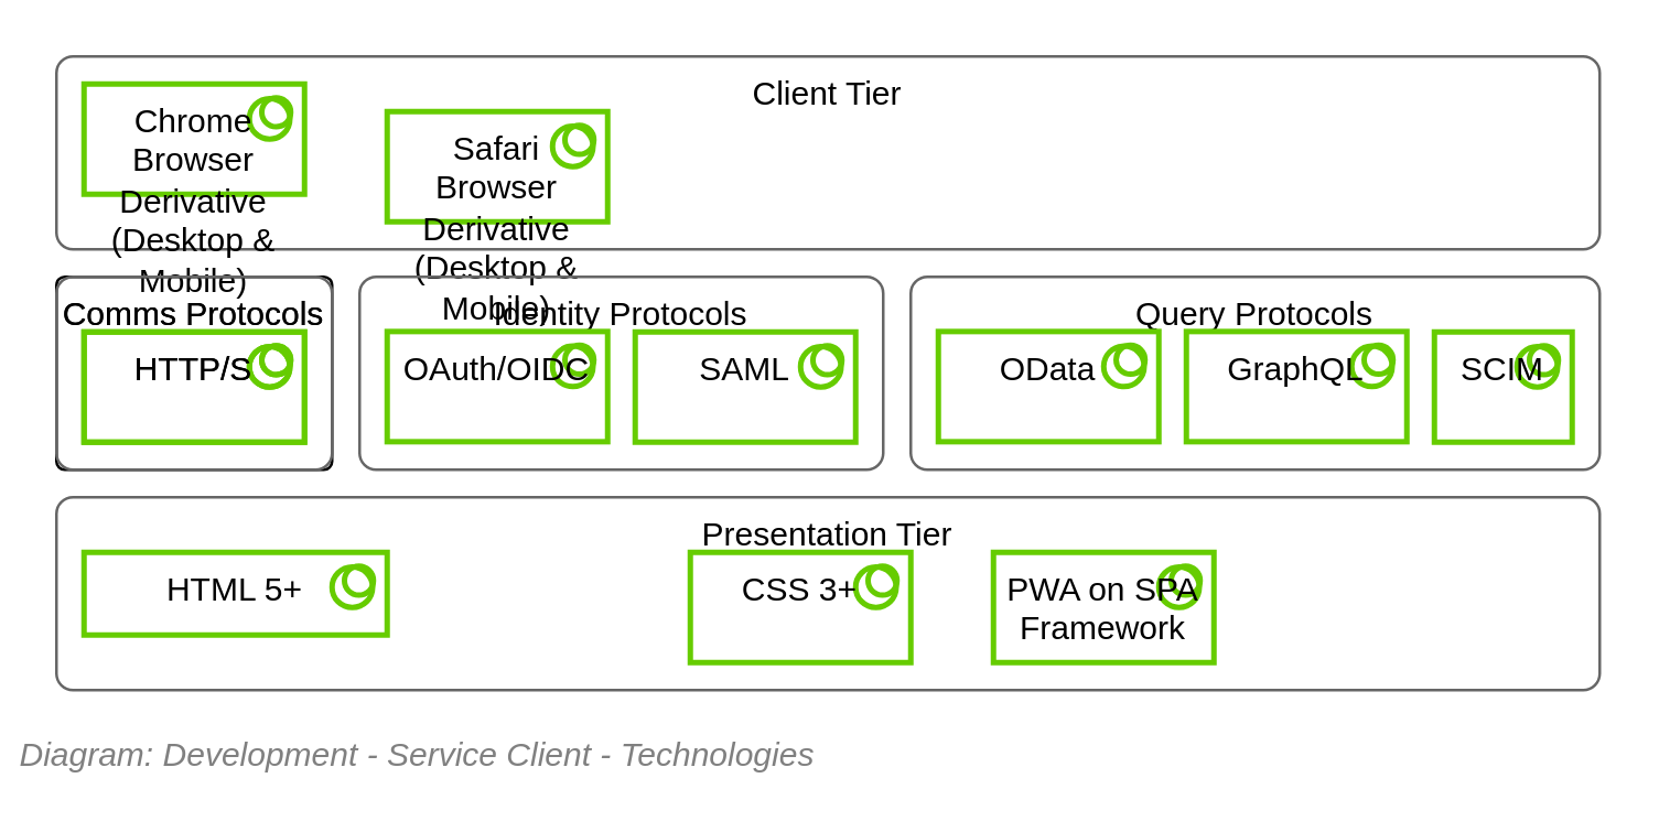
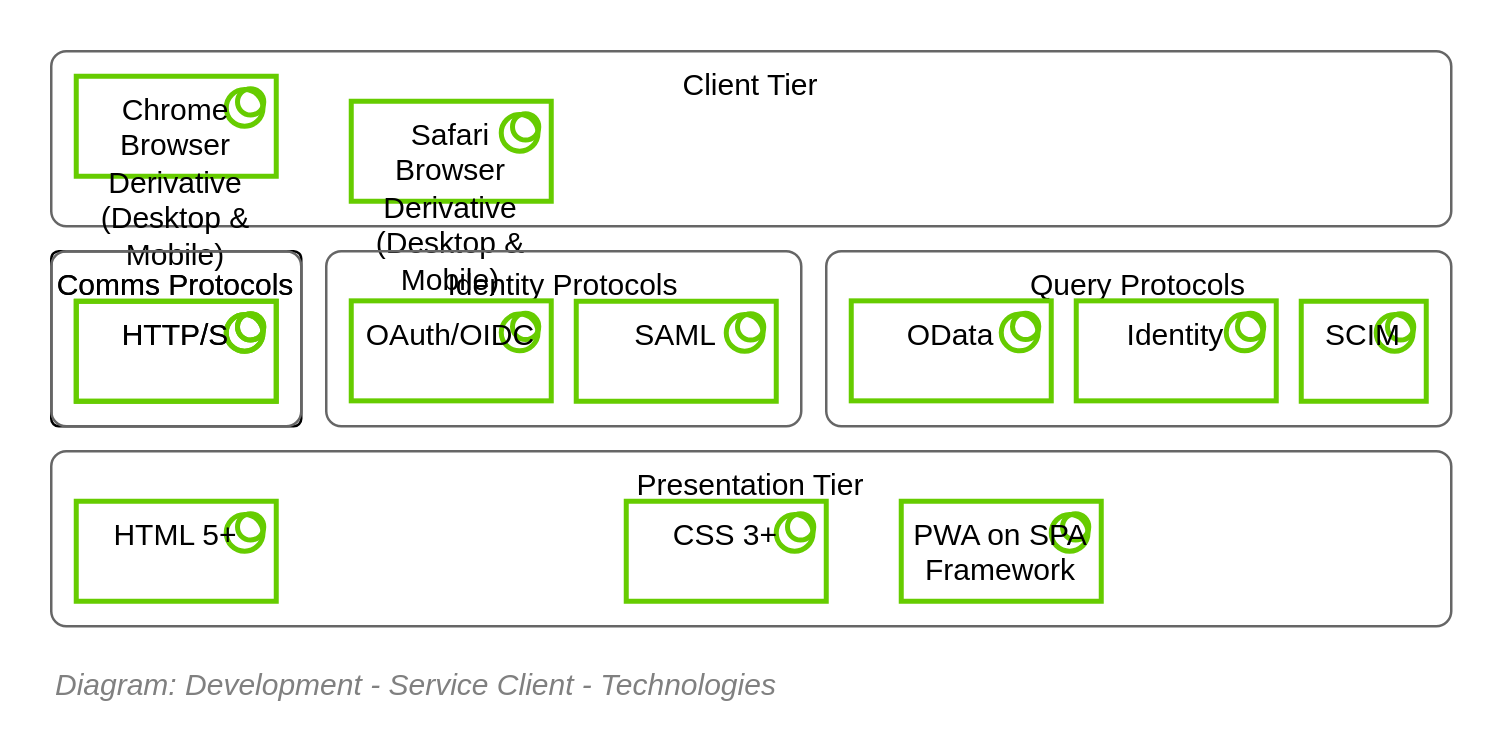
- <mxCell id="18" value="GraphQL" style="html=1;outlineConnect=0;whiteSpace=wrap;fillColor=none;strokeColor=#66CC00;shape=mxgraph.archimate3.application;appType=sysSw;archiType=square;fontSize=12;fontColor=#000000;rounded=1;verticalAlign=top;strokeWidth=2;arcSize=4;" vertex="1" parent="16"><mxGeometry x="100" y="19.843" width="80" height="40" as="geometry" /></mxCell>
+ <mxCell id="18" value="Identity" style="html=1;outlineConnect=0;whiteSpace=wrap;fillColor=none;strokeColor=#66CC00;shape=mxgraph.archimate3.application;appType=sysSw;archiType=square;fontSize=12;fontColor=#000000;rounded=1;verticalAlign=top;strokeWidth=2;arcSize=4;" vertex="1" parent="16"><mxGeometry x="100" y="19.843" width="80" height="40" as="geometry" /></mxCell>
- <mxCell id="3" value="HTML 5+" style="html=1;outlineConnect=0;whiteSpace=wrap;fillColor=none;strokeColor=#66CC00;shape=mxgraph.archimate3.application;appType=sysSw;archiType=square;fontSize=12;fontColor=#000000;rounded=1;verticalAlign=top;strokeWidth=2;arcSize=4;" vertex="1" parent="2"><mxGeometry x="10" y="20" width="110" height="30" as="geometry" /></mxCell>
+ <mxCell id="3" value="HTML 5+" style="html=1;outlineConnect=0;whiteSpace=wrap;fillColor=none;strokeColor=#66CC00;shape=mxgraph.archimate3.application;appType=sysSw;archiType=square;fontSize=12;fontColor=#000000;rounded=1;verticalAlign=top;strokeWidth=2;arcSize=4;" vertex="1" parent="2"><mxGeometry x="10" y="20" width="80" height="40" as="geometry" /></mxCell>
- <mxCell id="20" value="&lt;font style=&quot;font-size: 12px&quot;&gt;Diagram: Development - Service Client - Technologies&lt;/font&gt;" style="text;strokeColor=none;fillColor=none;html=1;fontSize=24;fontStyle=2;verticalAlign=middle;align=left;shadow=0;glass=0;comic=0;opacity=30;fontColor=#808080;" vertex="1" parent="1"><mxGeometry x="5" y="260" width="520" height="20" as="geometry" /></mxCell>
+ <mxCell id="20" value="&lt;font style=&quot;font-size: 12px&quot;&gt;Diagram: Development - Service Client - Technologies&lt;/font&gt;" style="text;strokeColor=none;fillColor=none;html=1;fontSize=24;fontStyle=2;verticalAlign=middle;align=left;shadow=0;glass=0;comic=0;opacity=30;fontColor=#808080;" vertex="1" parent="1"><mxGeometry x="20" y="260" width="520" height="20" as="geometry" /></mxCell>
